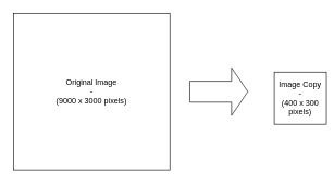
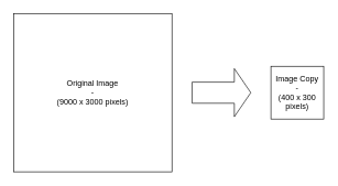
- <mxCell id="4" value="&lt;div&gt;Image Copy&lt;/div&gt;&lt;div&gt;-&lt;/div&gt;&lt;div&gt;(400 x 300 pixels)&lt;br&gt;&lt;/div&gt;" style="whiteSpace=wrap;html=1;aspect=fixed;" vertex="1" parent="1"><mxGeometry x="420" y="110" width="80" height="80" as="geometry" /></mxCell>
+ <mxCell id="4" value="&lt;div&gt;Image Copy&lt;/div&gt;&lt;div&gt;-&lt;/div&gt;&lt;div&gt;(400 x 300 pixels)&lt;br&gt;&lt;/div&gt;" style="whiteSpace=wrap;html=1;aspect=fixed;" vertex="1" parent="1"><mxGeometry x="410" y="100" width="80" height="80" as="geometry" /></mxCell>
